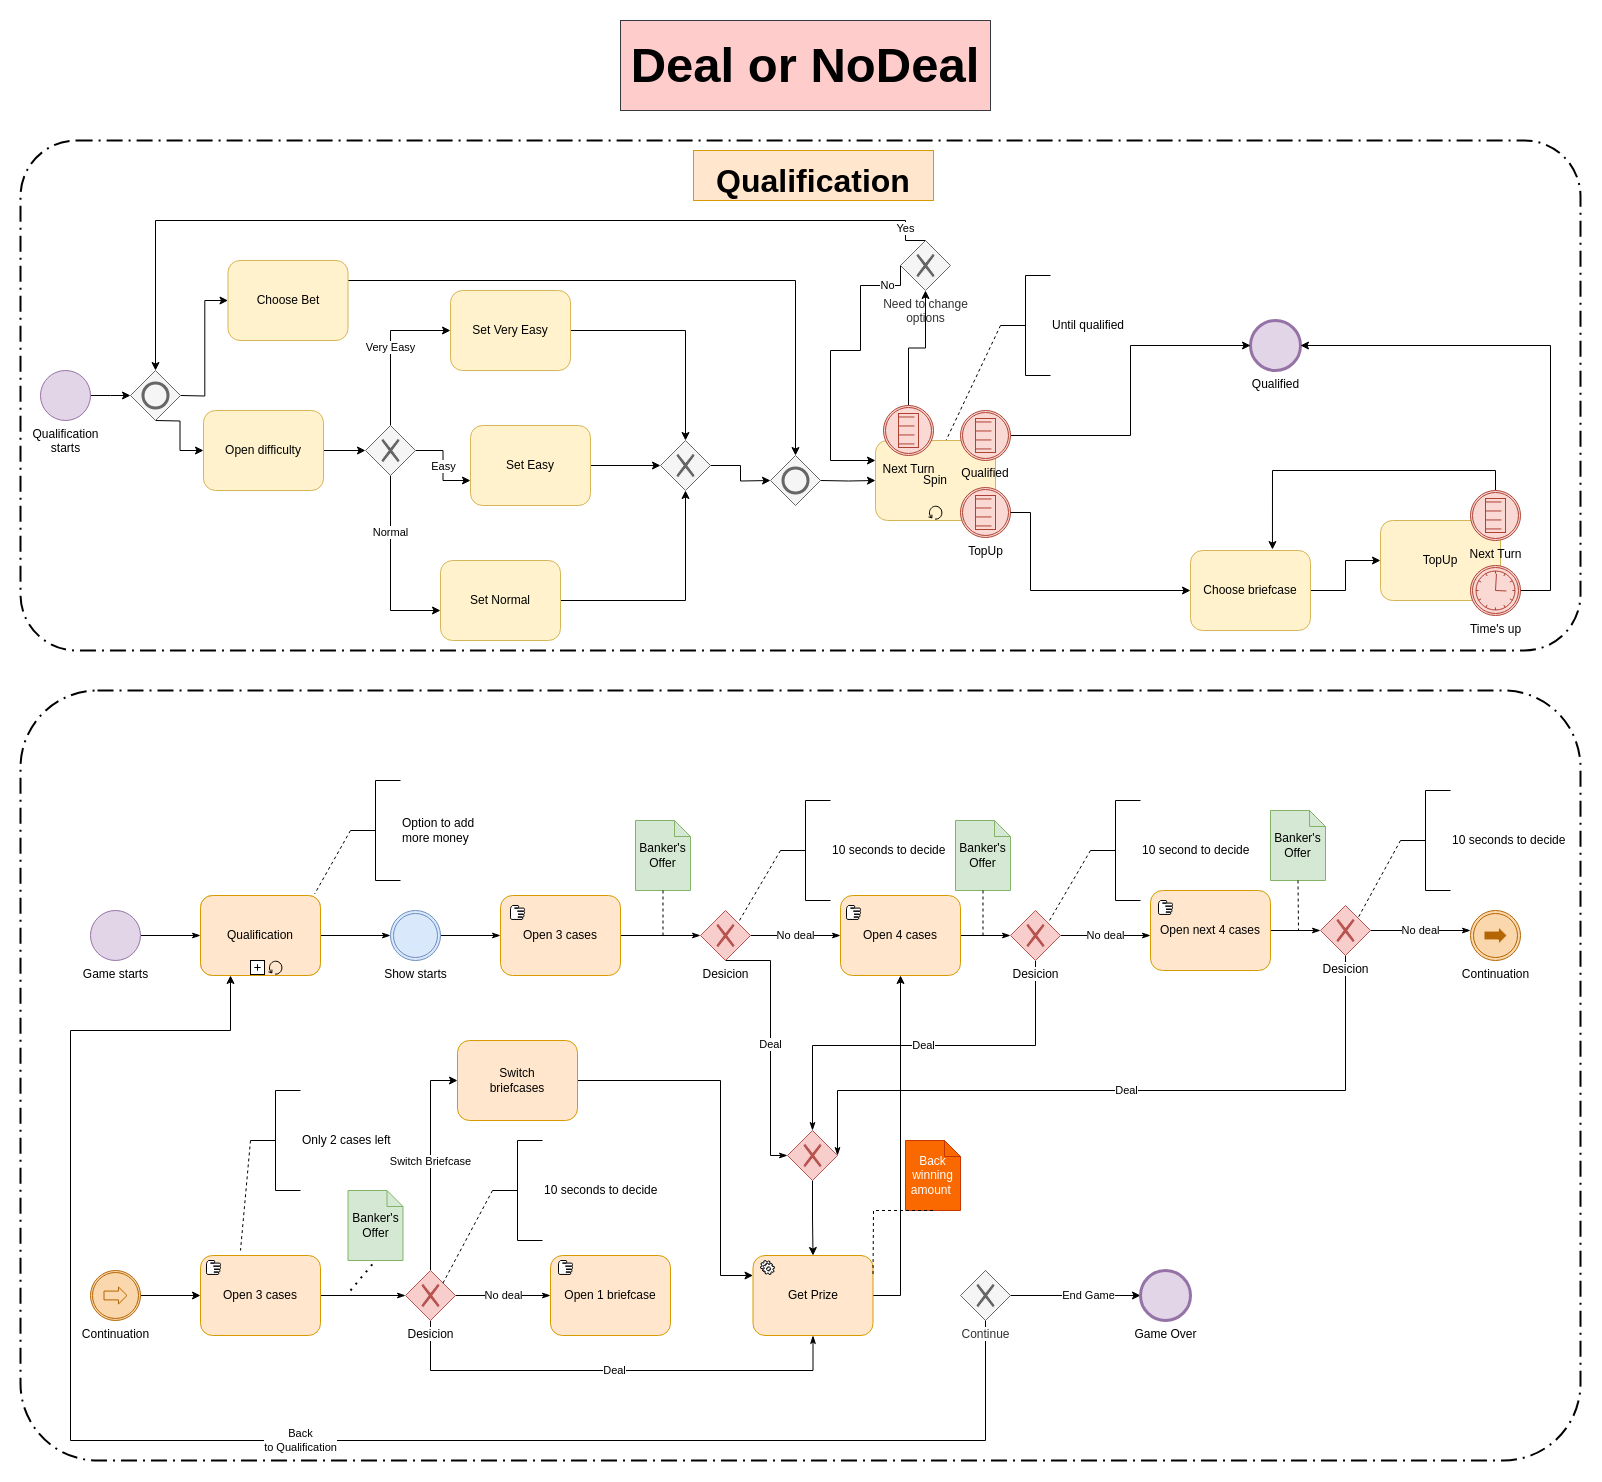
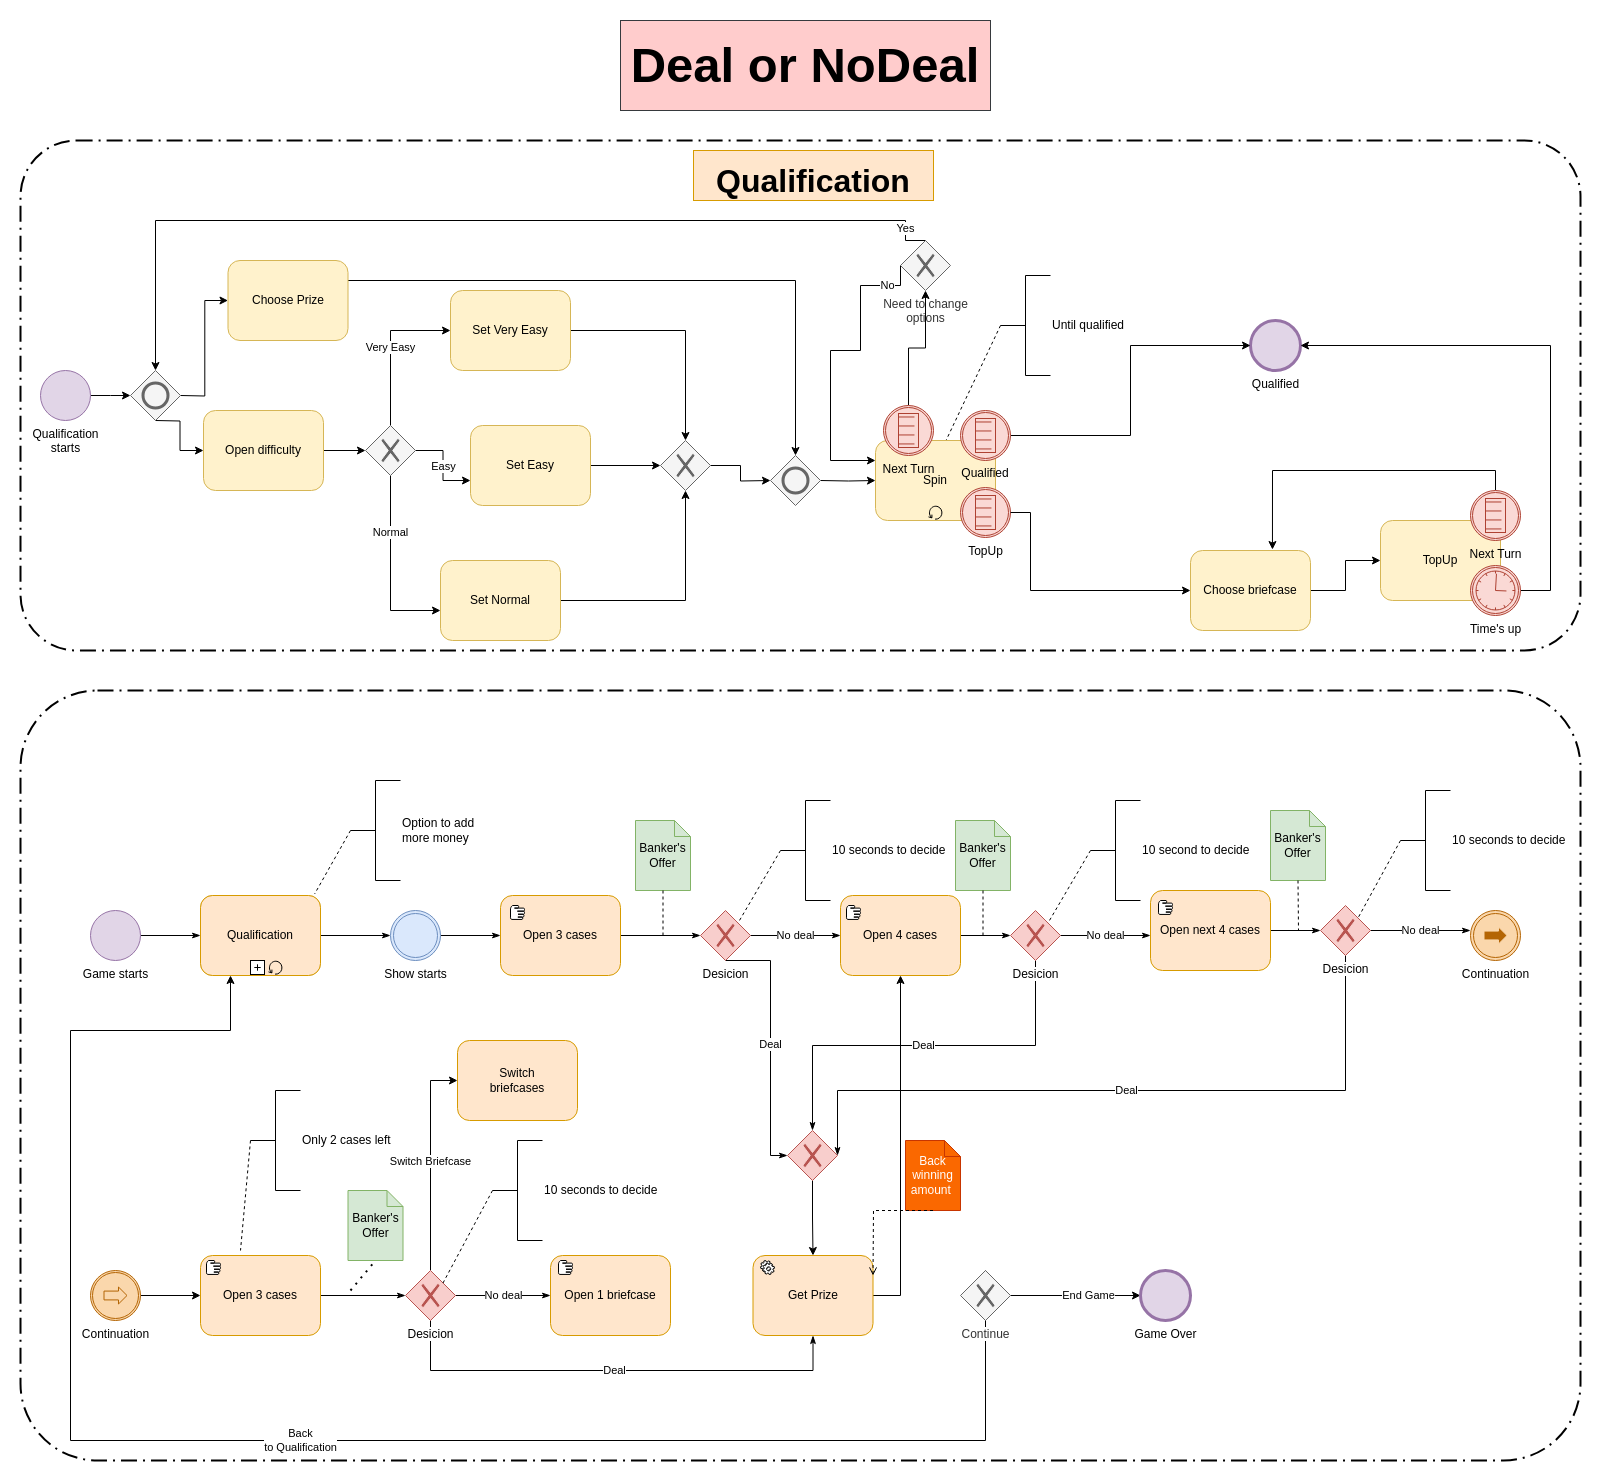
- <mxCell id="11" value="Choose Bet" style="shape=ext;rounded=1;html=1;whiteSpace=wrap;fillColor=#fff2cc;strokeColor=#d6b656;" parent="1" vertex="1"><mxGeometry x="227.5" y="260" width="120" height="80" as="geometry" /></mxCell>
+ <mxCell id="11" value="Choose Prize" style="shape=ext;rounded=1;html=1;whiteSpace=wrap;fillColor=#fff2cc;strokeColor=#d6b656;" parent="1" vertex="1"><mxGeometry x="227.5" y="260" width="120" height="80" as="geometry" /></mxCell>
- <mxCell id="105" style="edgeStyle=orthogonalEdgeStyle;rounded=0;orthogonalLoop=1;jettySize=auto;html=1;exitX=1;exitY=0.5;exitDx=0;exitDy=0;entryX=0;entryY=0.25;entryDx=0;entryDy=0;" parent="1" source="106" target="77" edge="1"><mxGeometry relative="1" as="geometry"><Array as="points"><mxPoint x="720" y="1080" /><mxPoint x="720" y="1275" /></Array></mxGeometry></mxCell>
- <mxCell id="79" style="rounded=0;orthogonalLoop=1;jettySize=auto;html=1;endArrow=none;endFill=0;dashed=1;exitX=0.5;exitY=1;exitDx=0;exitDy=0;exitPerimeter=0;entryX=1;entryY=0.25;entryDx=0;entryDy=0;" parent="1" source="78" target="77" edge="1"><mxGeometry relative="1" as="geometry"><mxPoint x="550" y="1200" as="sourcePoint" /><mxPoint x="452.5" y="1292.5" as="targetPoint" /><Array as="points"><mxPoint x="873" y="1210" /></Array></mxGeometry></mxCell>
+ <mxCell id="79" style="rounded=0;orthogonalLoop=1;jettySize=auto;html=1;endArrow=open;endFill=0;dashed=1;exitX=0.5;exitY=1;exitDx=0;exitDy=0;exitPerimeter=0;entryX=1;entryY=0.25;entryDx=0;entryDy=0;" parent="1" source="78" target="77" edge="1"><mxGeometry relative="1" as="geometry"><mxPoint x="550" y="1200" as="sourcePoint" /><mxPoint x="452.5" y="1292.5" as="targetPoint" /><Array as="points"><mxPoint x="873" y="1210" /></Array></mxGeometry></mxCell>
